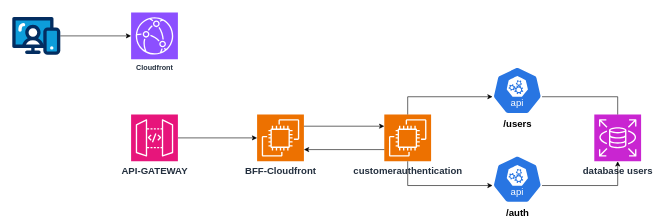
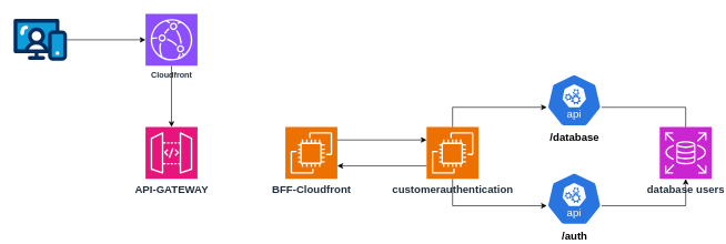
+ <mxCell id="8" style="edgeStyle=orthogonalEdgeStyle;rounded=0;orthogonalLoop=1;jettySize=auto;html=1;exitX=0.5;exitY=1;exitDx=0;exitDy=0;exitPerimeter=0;" edge="1" parent="1" source="9" target="5"><mxGeometry relative="1" as="geometry" /></mxCell>
- <mxCell id="13" value="&lt;b&gt;&lt;font style=&quot;font-size: 16px;&quot;&gt;/users&lt;/font&gt;&lt;/b&gt;" style="aspect=fixed;sketch=0;html=1;dashed=0;whitespace=wrap;verticalLabelPosition=bottom;verticalAlign=top;fillColor=#2875E2;strokeColor=#ffffff;points=[[0.005,0.63,0],[0.1,0.2,0],[0.9,0.2,0],[0.5,0,0],[0.995,0.63,0],[0.72,0.99,0],[0.5,1,0],[0.28,0.99,0]];shape=mxgraph.kubernetes.icon2;kubernetesLabel=1;prIcon=api" vertex="1" parent="1"><mxGeometry x="820" y="110" width="83.33" height="80" as="geometry" /></mxCell>
+ <mxCell id="13" value="&lt;b&gt;&lt;font style=&quot;font-size: 16px;&quot;&gt;/database&lt;/font&gt;&lt;/b&gt;" style="aspect=fixed;sketch=0;html=1;dashed=0;whitespace=wrap;verticalLabelPosition=bottom;verticalAlign=top;fillColor=#2875E2;strokeColor=#ffffff;points=[[0.005,0.63,0],[0.1,0.2,0],[0.9,0.2,0],[0.5,0,0],[0.995,0.63,0],[0.72,0.99,0],[0.5,1,0],[0.28,0.99,0]];shape=mxgraph.kubernetes.icon2;kubernetesLabel=1;prIcon=api" vertex="1" parent="1"><mxGeometry x="820" y="110" width="83.33" height="80" as="geometry" /></mxCell>
- <mxCell id="4" style="edgeStyle=orthogonalEdgeStyle;rounded=0;orthogonalLoop=1;jettySize=auto;html=1;" edge="1" parent="1" source="5" target="2"><mxGeometry relative="1" as="geometry" /></mxCell>
